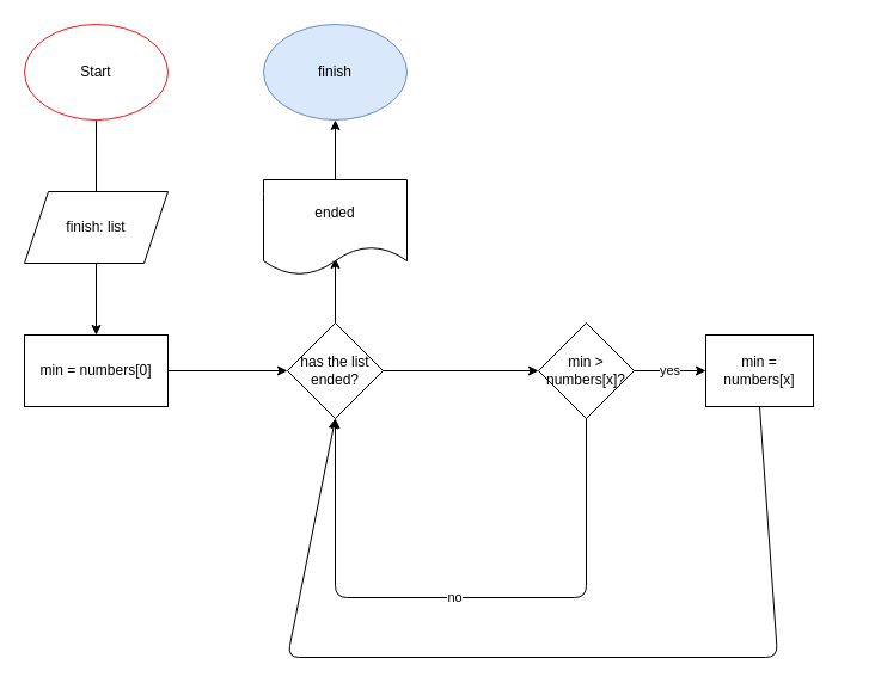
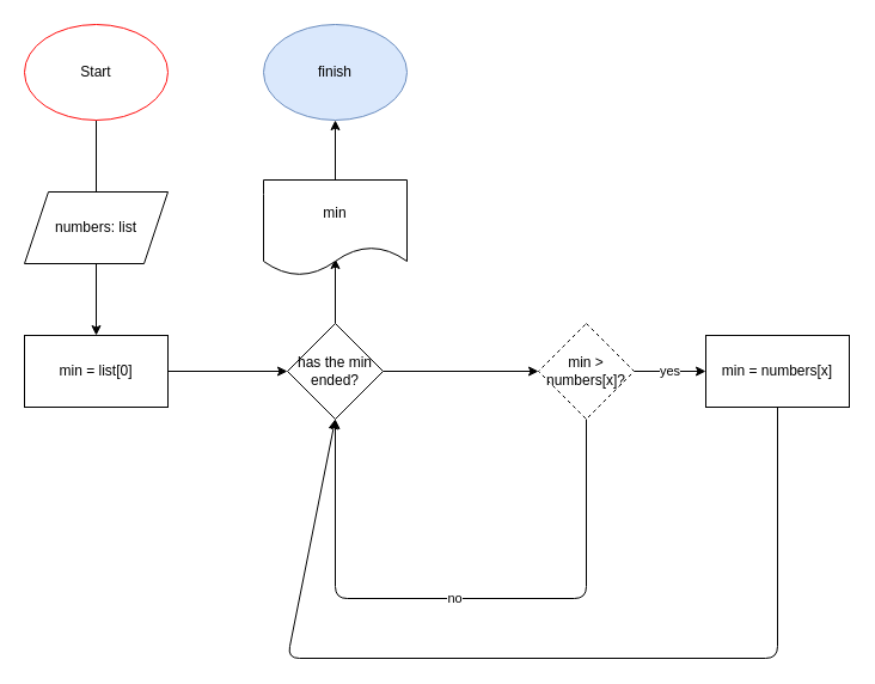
- <mxCell id="12" value="ended" style="shape=document;whiteSpace=wrap;html=1;boundedLbl=1;" vertex="1" parent="1"><mxGeometry x="220" y="150" width="120" height="80" as="geometry" /></mxCell>
+ <mxCell id="12" value="min" style="shape=document;whiteSpace=wrap;html=1;boundedLbl=1;" vertex="1" parent="1"><mxGeometry x="220" y="150" width="120" height="80" as="geometry" /></mxCell>
- <mxCell id="5" value="finish: list" style="shape=parallelogram;perimeter=parallelogramPerimeter;whiteSpace=wrap;html=1;fixedSize=1;" vertex="1" parent="1"><mxGeometry x="20" y="160" width="120" height="60" as="geometry" /></mxCell>
+ <mxCell id="5" value="numbers: list" style="shape=parallelogram;perimeter=parallelogramPerimeter;whiteSpace=wrap;html=1;fixedSize=1;" vertex="1" parent="1"><mxGeometry x="20" y="160" width="120" height="60" as="geometry" /></mxCell>
- <mxCell id="7" value="min = numbers[0]" style="rounded=0;whiteSpace=wrap;html=1;" vertex="1" parent="1"><mxGeometry x="20" y="280" width="120" height="60" as="geometry" /></mxCell>
+ <mxCell id="7" value="min = list[0]" style="rounded=0;whiteSpace=wrap;html=1;" vertex="1" parent="1"><mxGeometry x="20" y="280" width="120" height="60" as="geometry" /></mxCell>
- <mxCell id="10" value="has the list ended?" style="rhombus;whiteSpace=wrap;html=1;rounded=0;" vertex="1" parent="1"><mxGeometry x="240" y="270" width="80" height="80" as="geometry" /></mxCell>
+ <mxCell id="10" value="has the min ended?" style="rhombus;whiteSpace=wrap;html=1;rounded=0;" vertex="1" parent="1"><mxGeometry x="240" y="270" width="80" height="80" as="geometry" /></mxCell>
- <mxCell id="14" value="min &amp;gt; numbers[x]?" style="rhombus;whiteSpace=wrap;html=1;rounded=0;" vertex="1" parent="1"><mxGeometry x="450" y="270" width="80" height="80" as="geometry" /></mxCell>
+ <mxCell id="14" value="min &amp;gt; numbers[x]?" style="rhombus;whiteSpace=wrap;html=1;rounded=0;dashed=1;" vertex="1" parent="1"><mxGeometry x="450" y="270" width="80" height="80" as="geometry" /></mxCell>
- <mxCell id="15" value="min = numbers[x]" style="whiteSpace=wrap;html=1;rounded=0;" vertex="1" parent="1"><mxGeometry x="590" y="280" width="90" height="60" as="geometry" /></mxCell>
+ <mxCell id="15" value="min = numbers[x]" style="whiteSpace=wrap;html=1;rounded=0;" vertex="1" parent="1"><mxGeometry x="590" y="280" width="120" height="60" as="geometry" /></mxCell>
